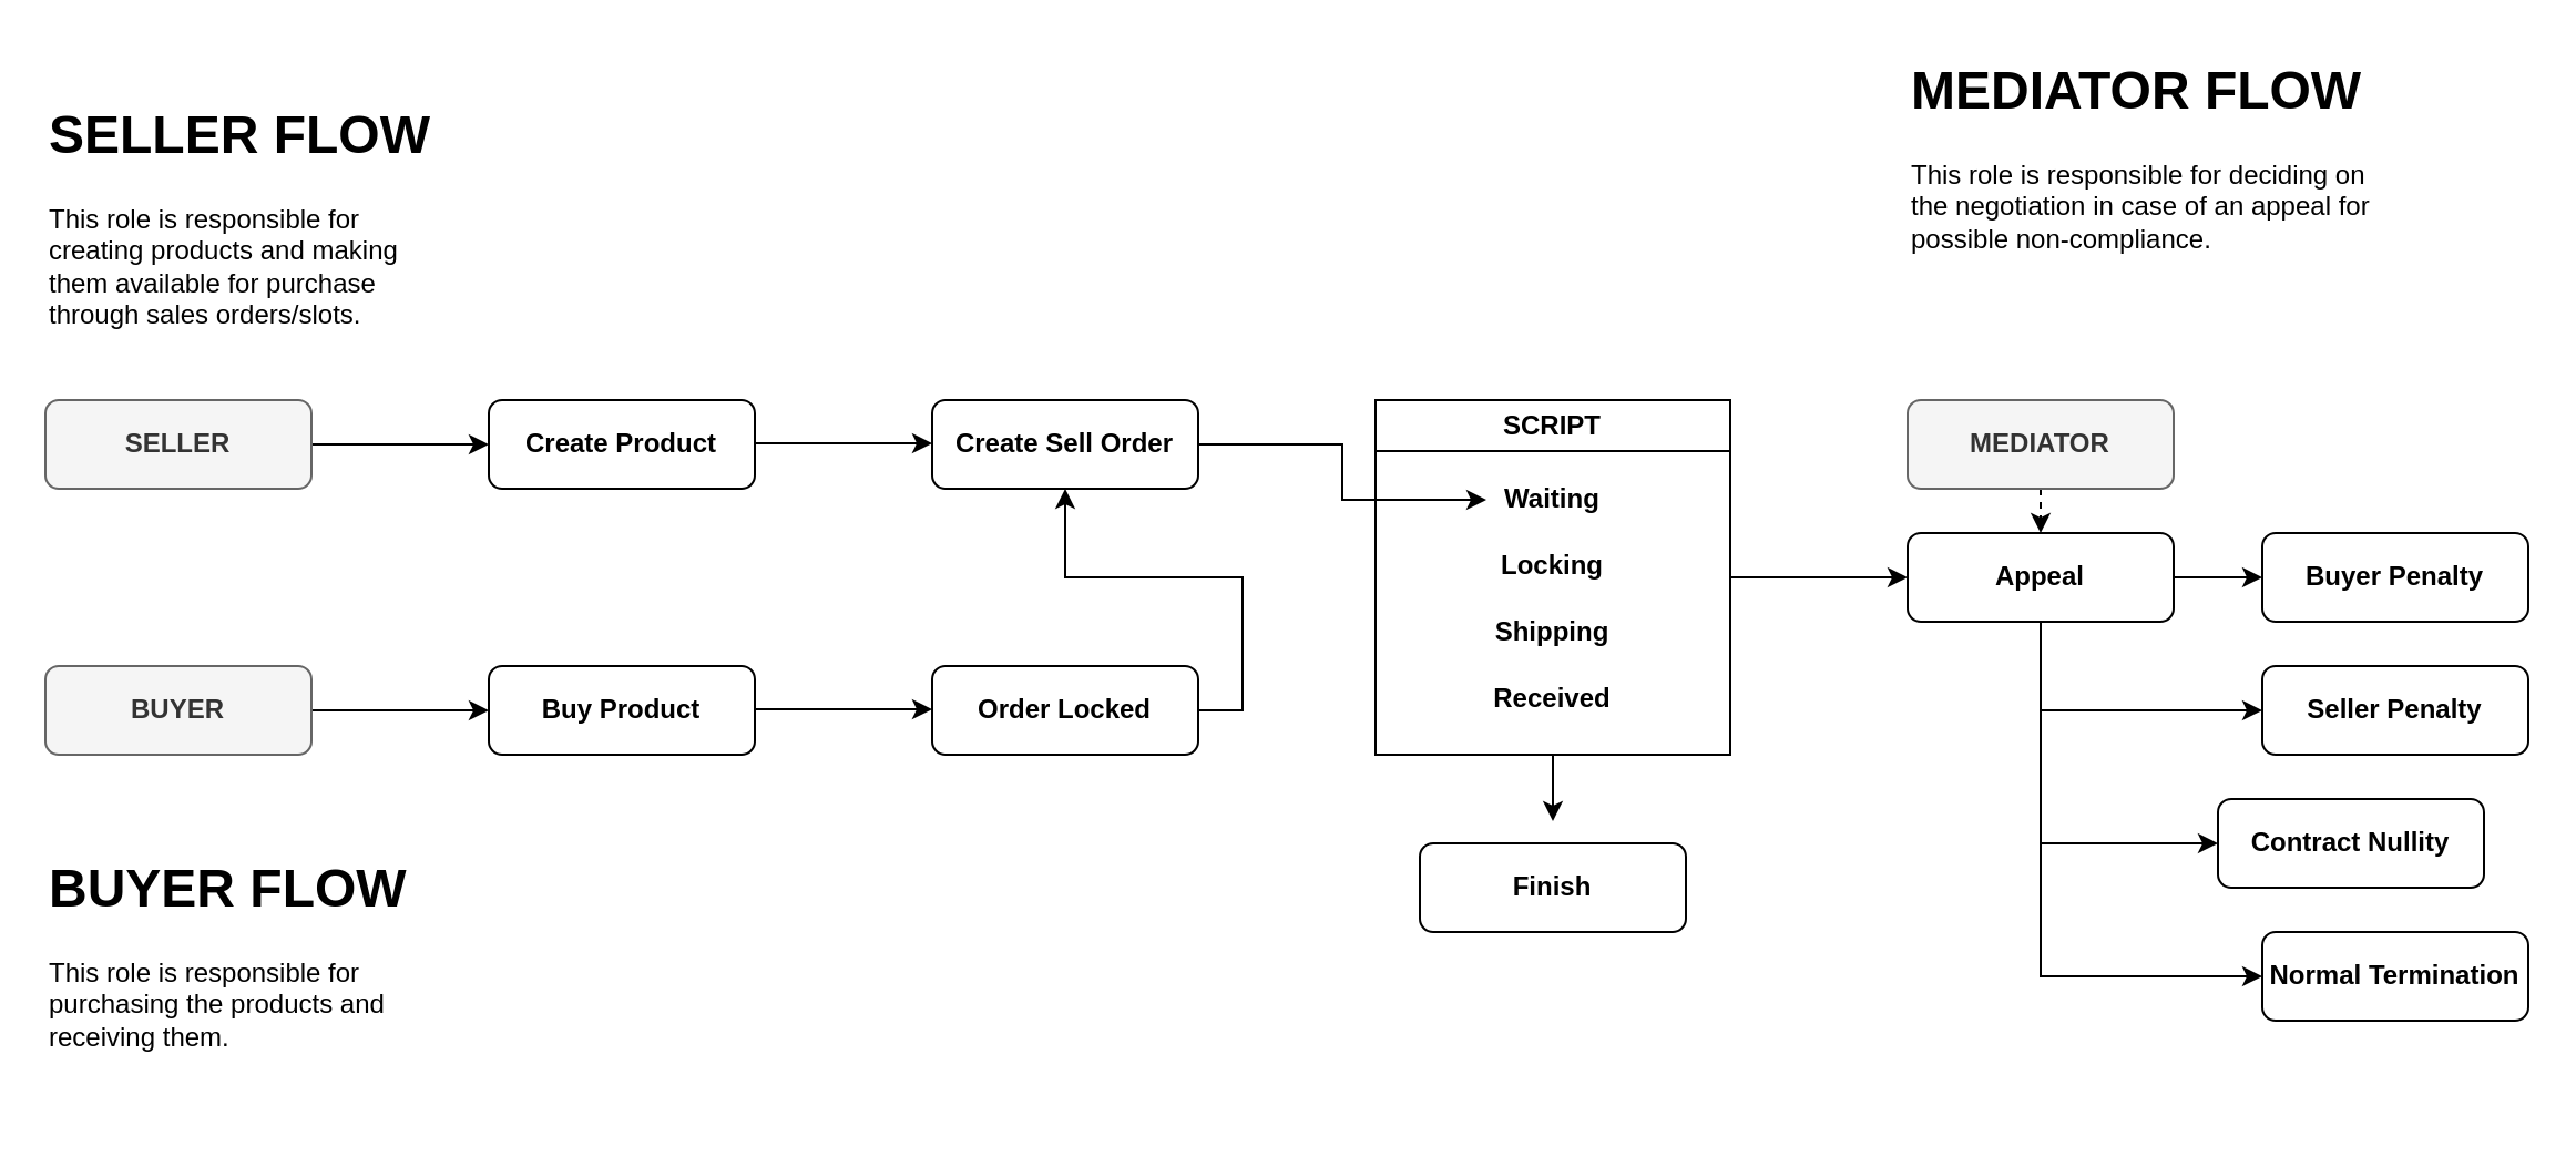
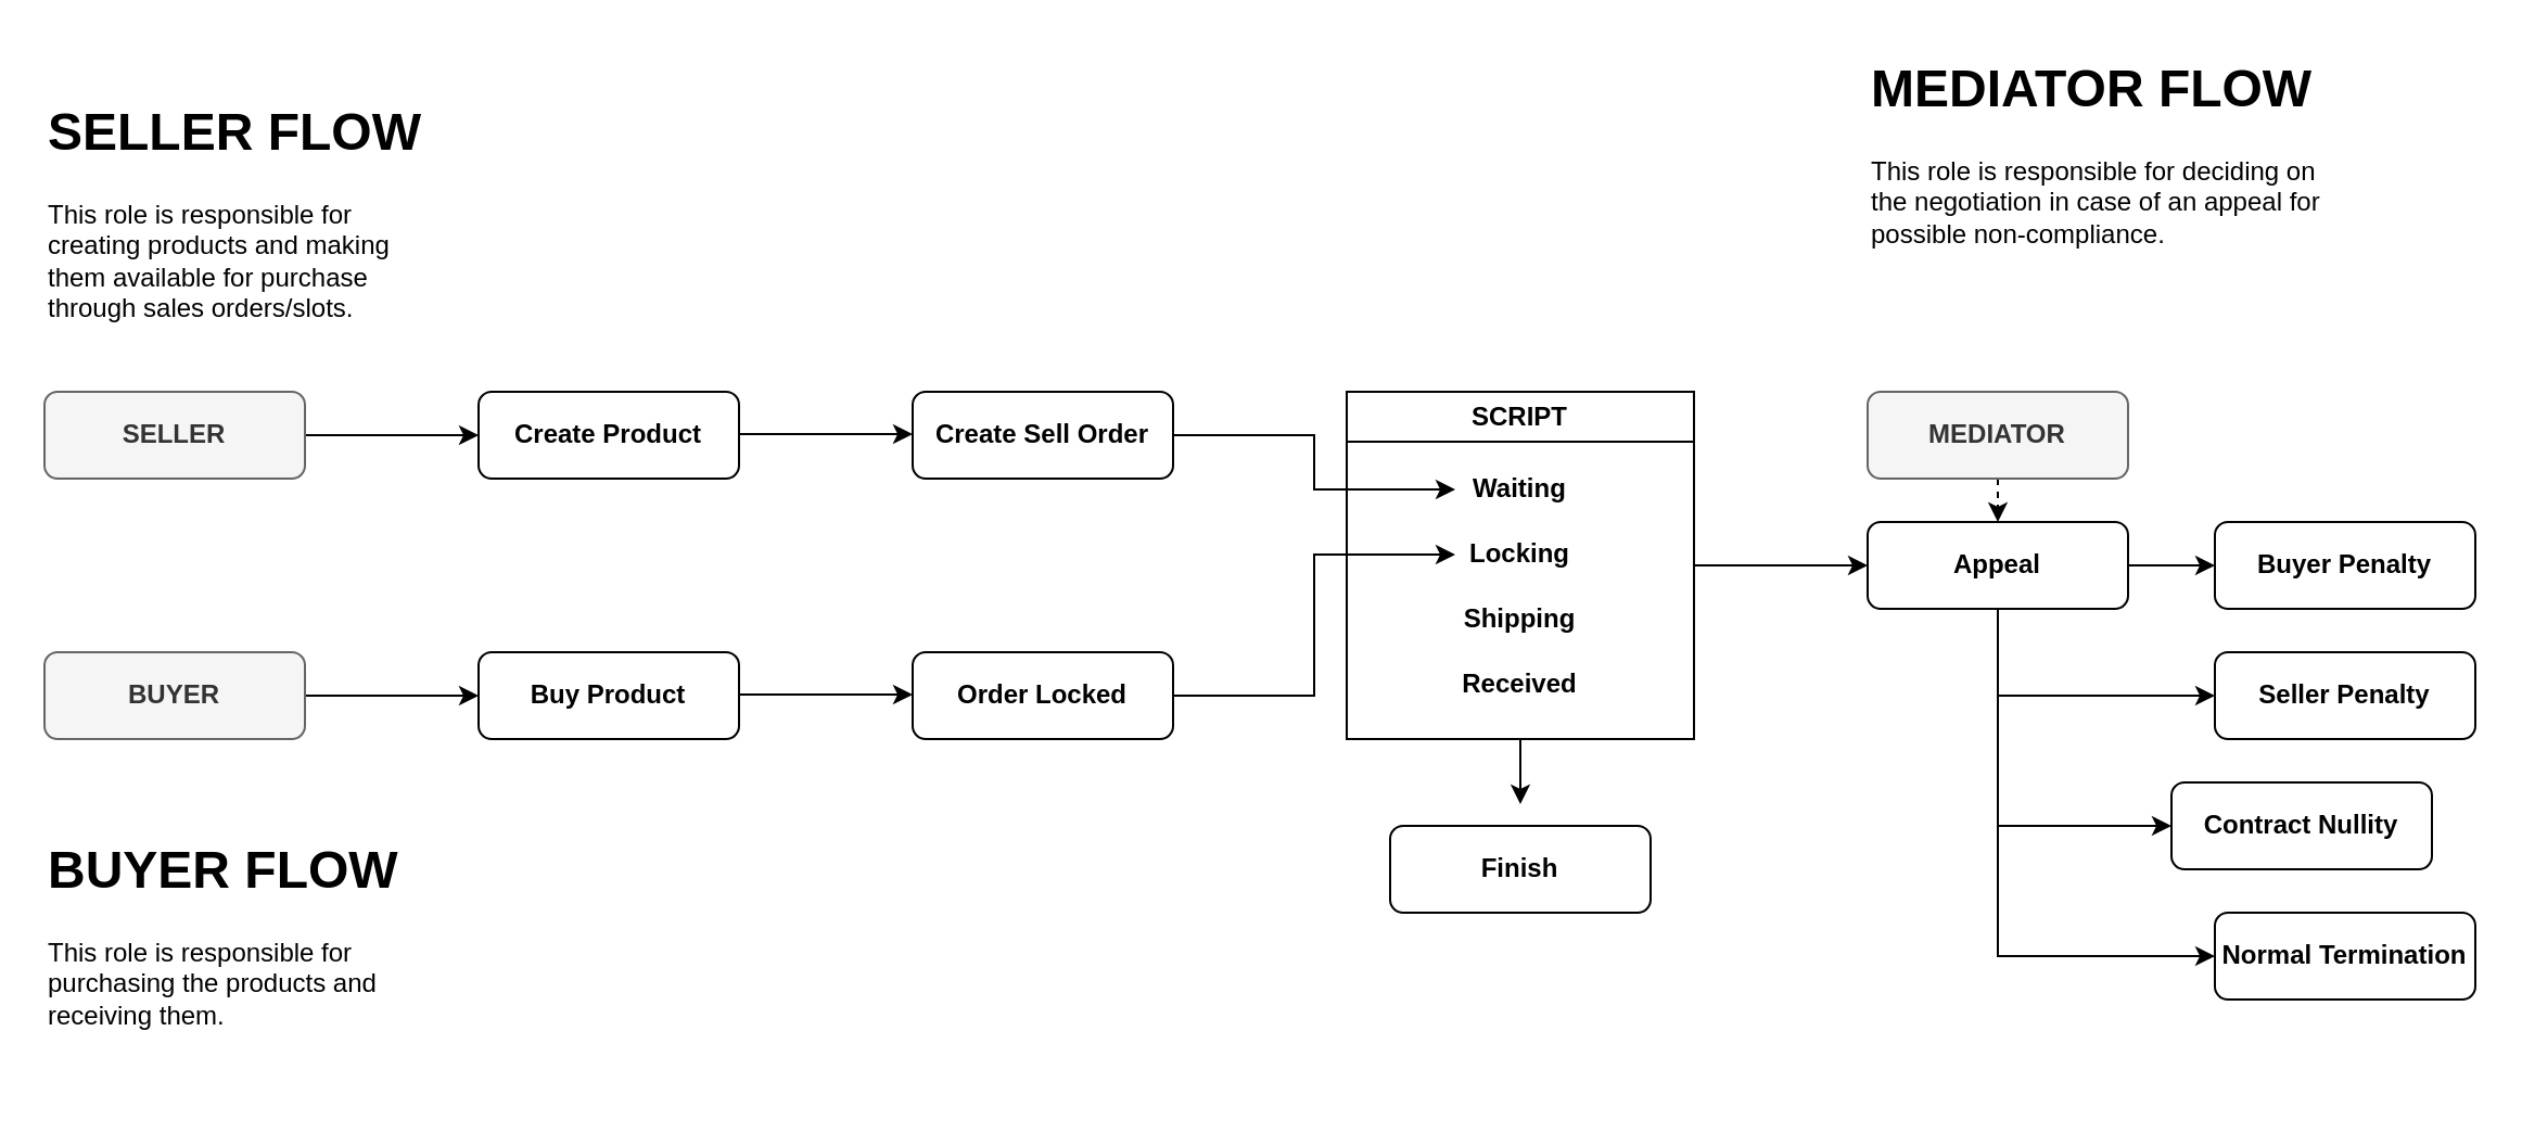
- <mxCell id="12" style="edgeStyle=orthogonalEdgeStyle;rounded=0;orthogonalLoop=1;jettySize=auto;html=1;exitX=1;exitY=0.5;exitDx=0;exitDy=0;" parent="1" source="13" edge="1" target="6"><mxGeometry relative="1" as="geometry"><mxPoint x="620" y="320" as="targetPoint" /></mxGeometry></mxCell>
+ <mxCell id="12" style="edgeStyle=orthogonalEdgeStyle;rounded=0;orthogonalLoop=1;jettySize=auto;html=1;exitX=1;exitY=0.5;exitDx=0;exitDy=0;entryX=0;entryY=0.5;entryDx=0;entryDy=0;" parent="1" source="13" edge="1" target="19"><mxGeometry relative="1" as="geometry"><mxPoint x="620" y="320" as="targetPoint" /></mxGeometry></mxCell>
